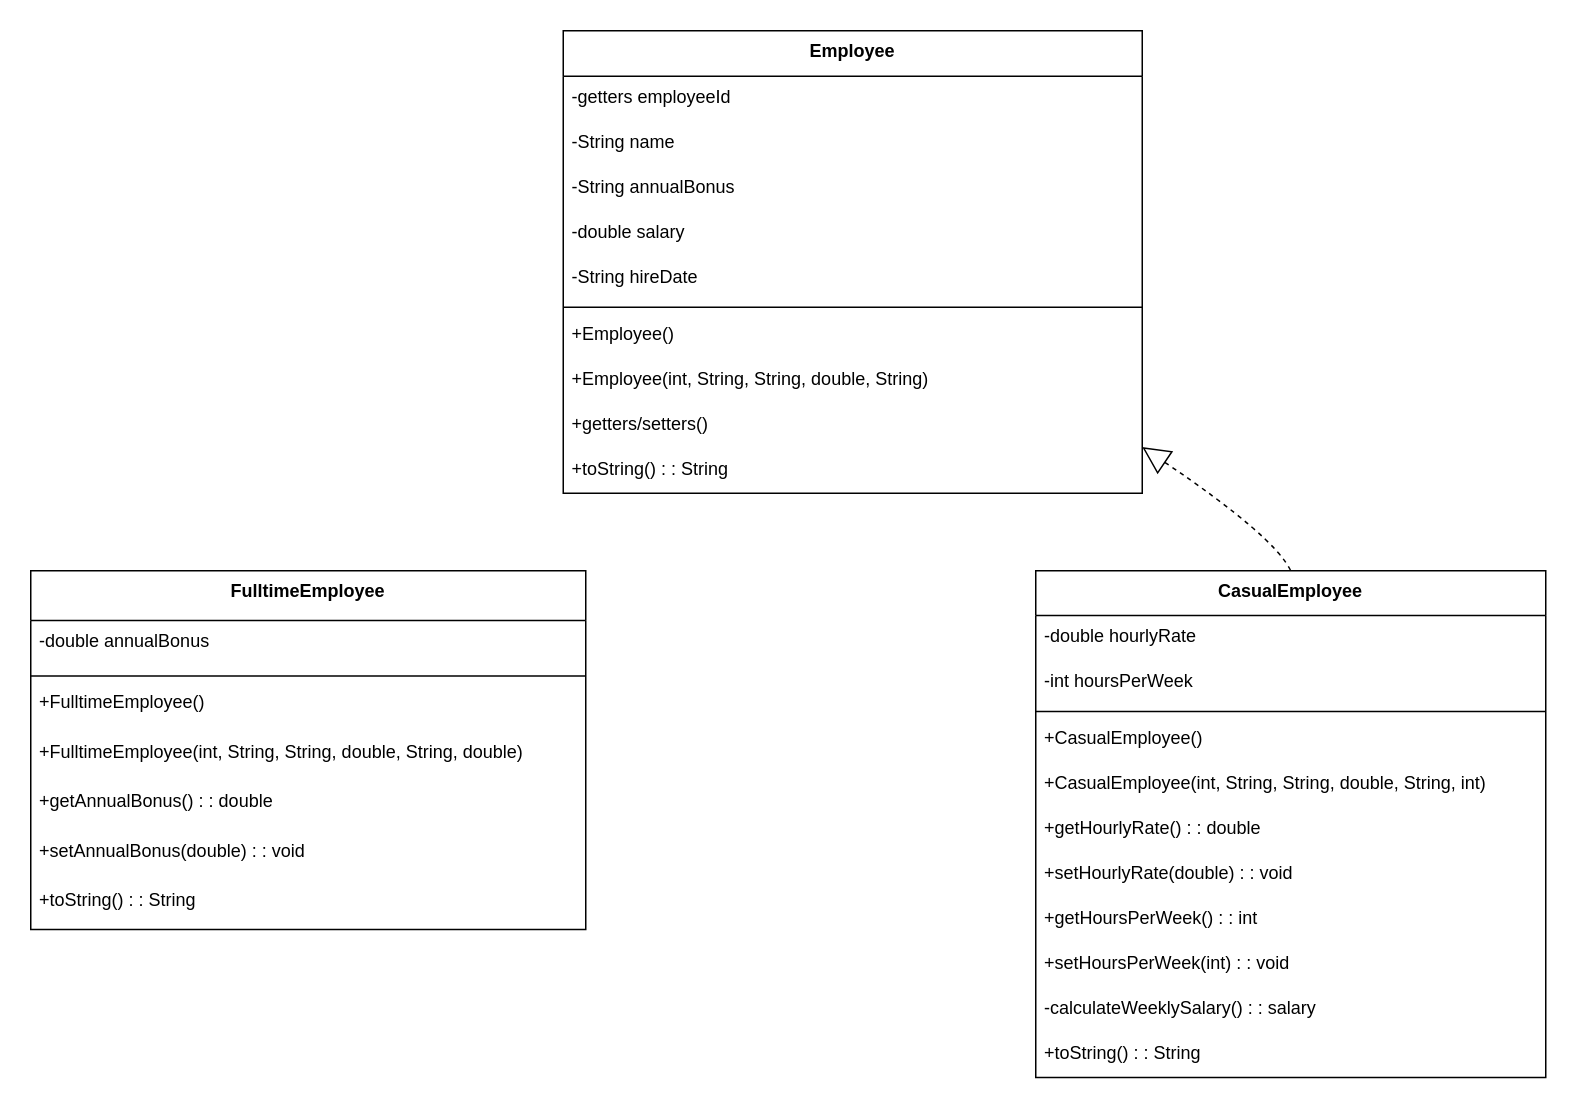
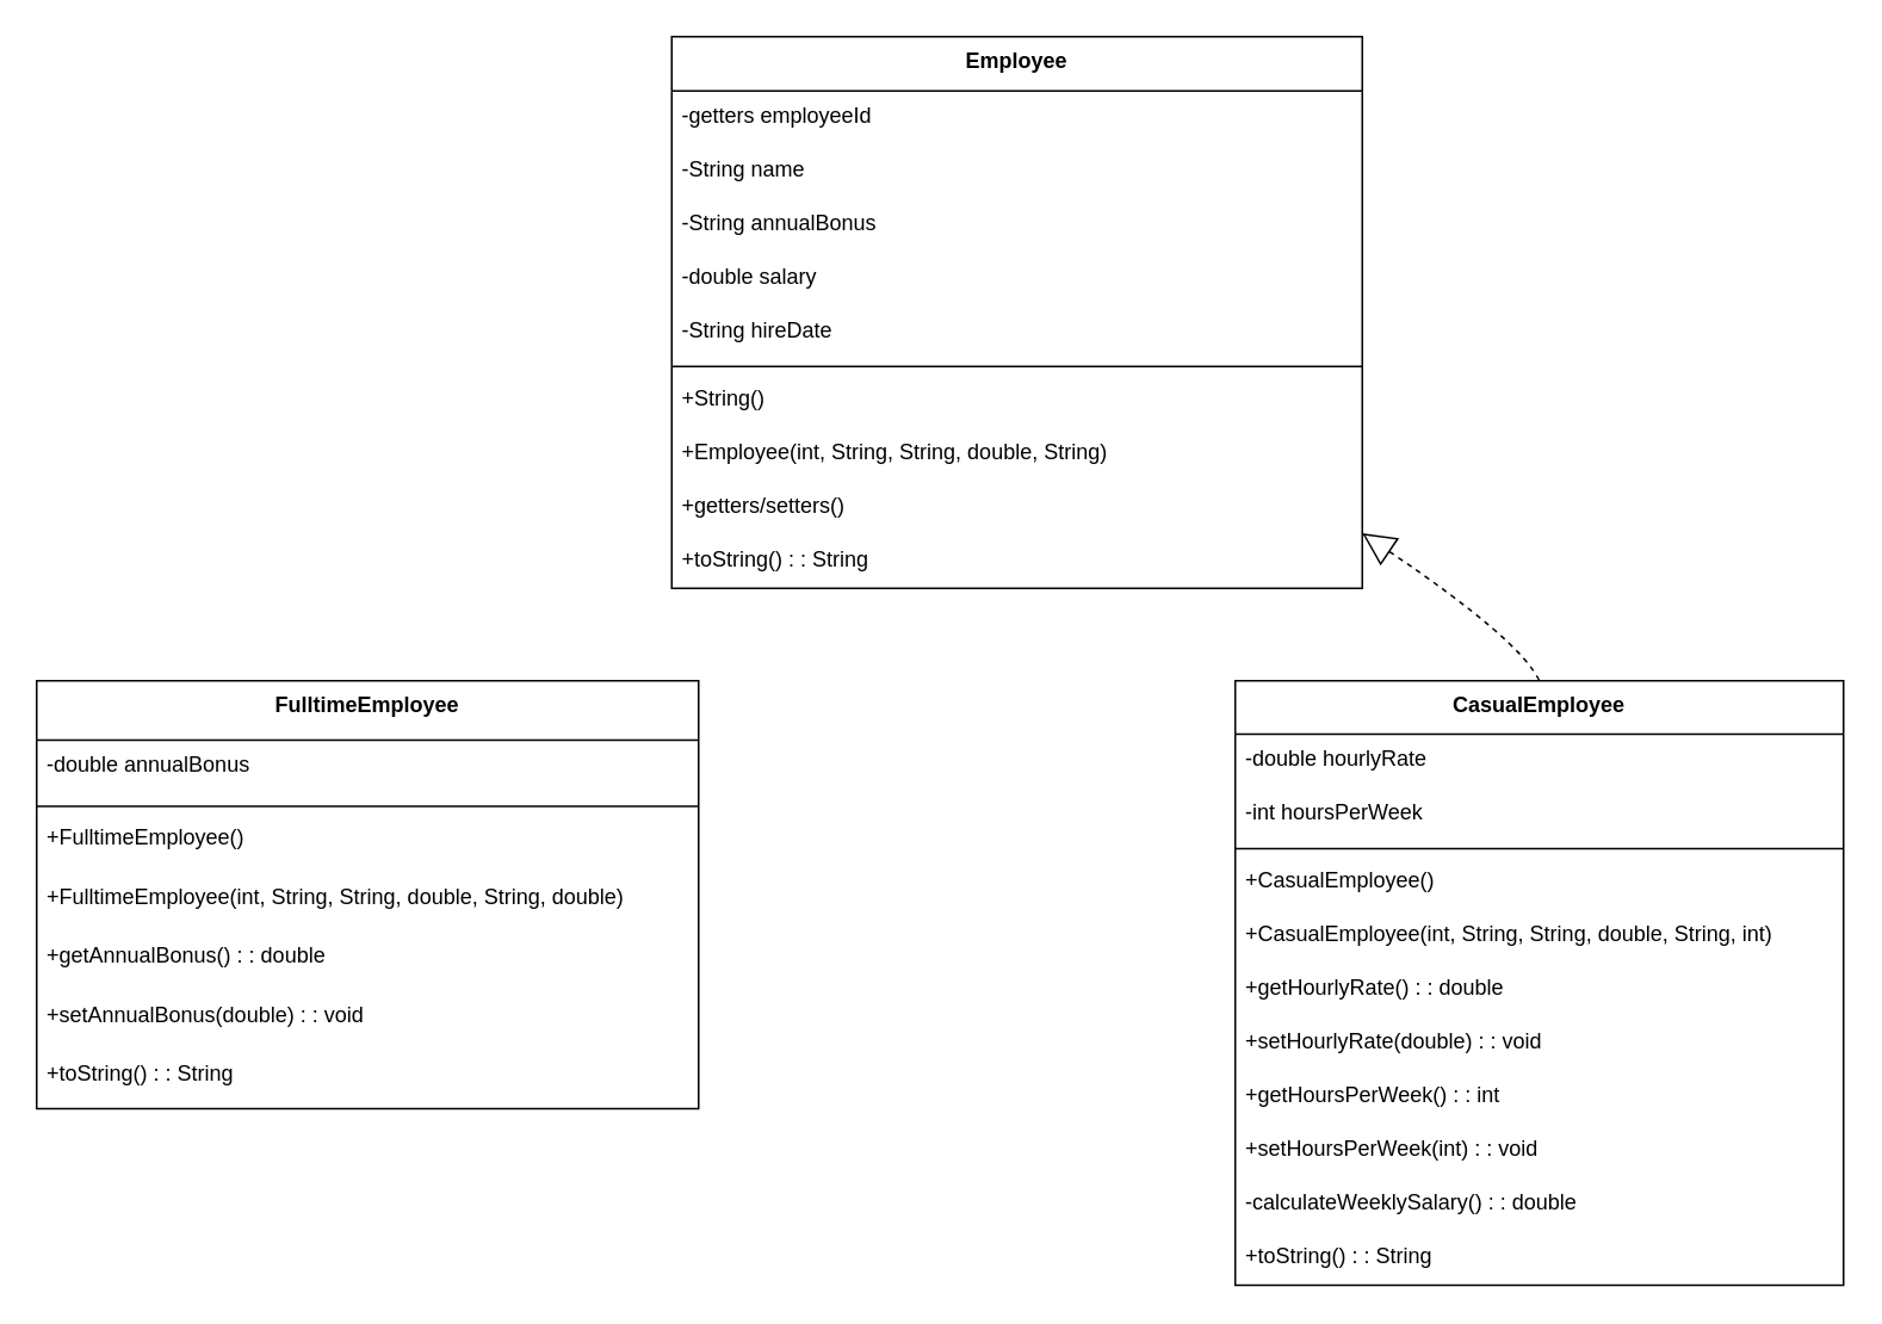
- <mxCell id="9" value="+Employee()" style="text;strokeColor=none;fillColor=none;align=left;verticalAlign=top;spacingLeft=4;spacingRight=4;overflow=hidden;rotatable=0;points=[[0,0.5],[1,0.5]];portConstraint=eastwest;" vertex="1" parent="2"><mxGeometry y="188.4" width="386" height="30" as="geometry" /></mxCell>
+ <mxCell id="9" value="+String()" style="text;strokeColor=none;fillColor=none;align=left;verticalAlign=top;spacingLeft=4;spacingRight=4;overflow=hidden;rotatable=0;points=[[0,0.5],[1,0.5]];portConstraint=eastwest;" vertex="1" parent="2"><mxGeometry y="188.4" width="386" height="30" as="geometry" /></mxCell>
- <mxCell id="31" value="-calculateWeeklySalary() : : salary" style="text;strokeColor=none;fillColor=none;align=left;verticalAlign=top;spacingLeft=4;spacingRight=4;overflow=hidden;rotatable=0;points=[[0,0.5],[1,0.5]];portConstraint=eastwest;" vertex="1" parent="21"><mxGeometry y="277.818" width="340" height="30" as="geometry" /></mxCell>
+ <mxCell id="31" value="-calculateWeeklySalary() : : double" style="text;strokeColor=none;fillColor=none;align=left;verticalAlign=top;spacingLeft=4;spacingRight=4;overflow=hidden;rotatable=0;points=[[0,0.5],[1,0.5]];portConstraint=eastwest;" vertex="1" parent="21"><mxGeometry y="277.818" width="340" height="30" as="geometry" /></mxCell>
